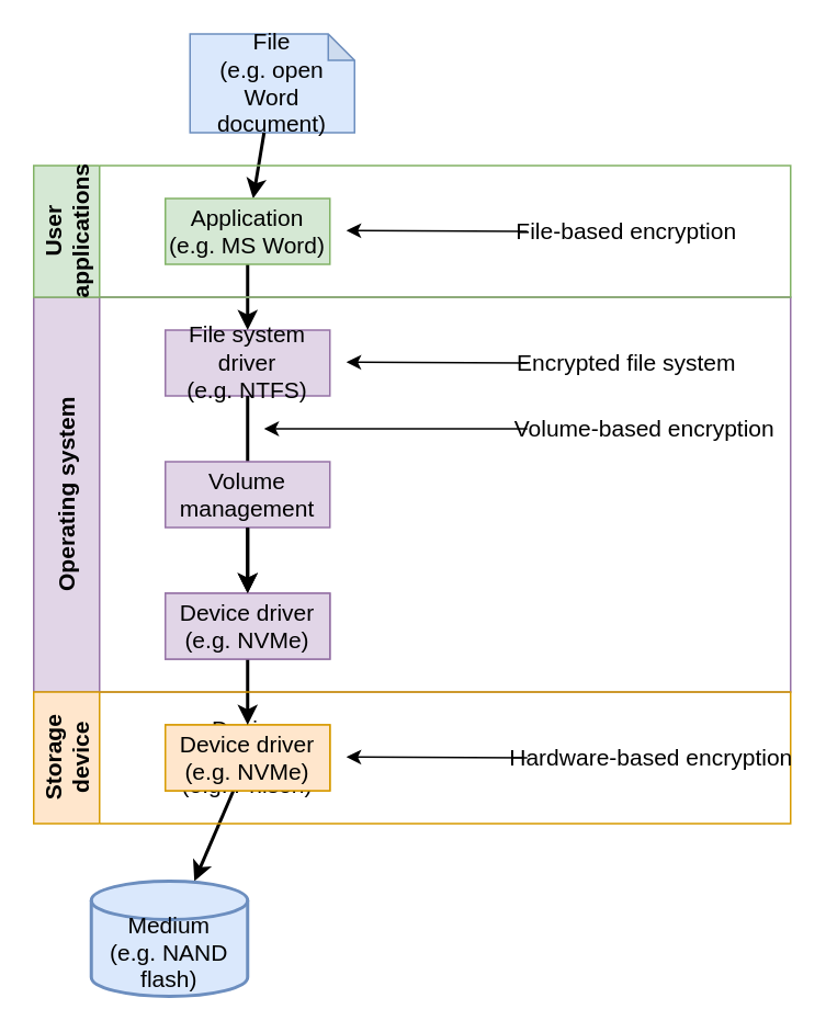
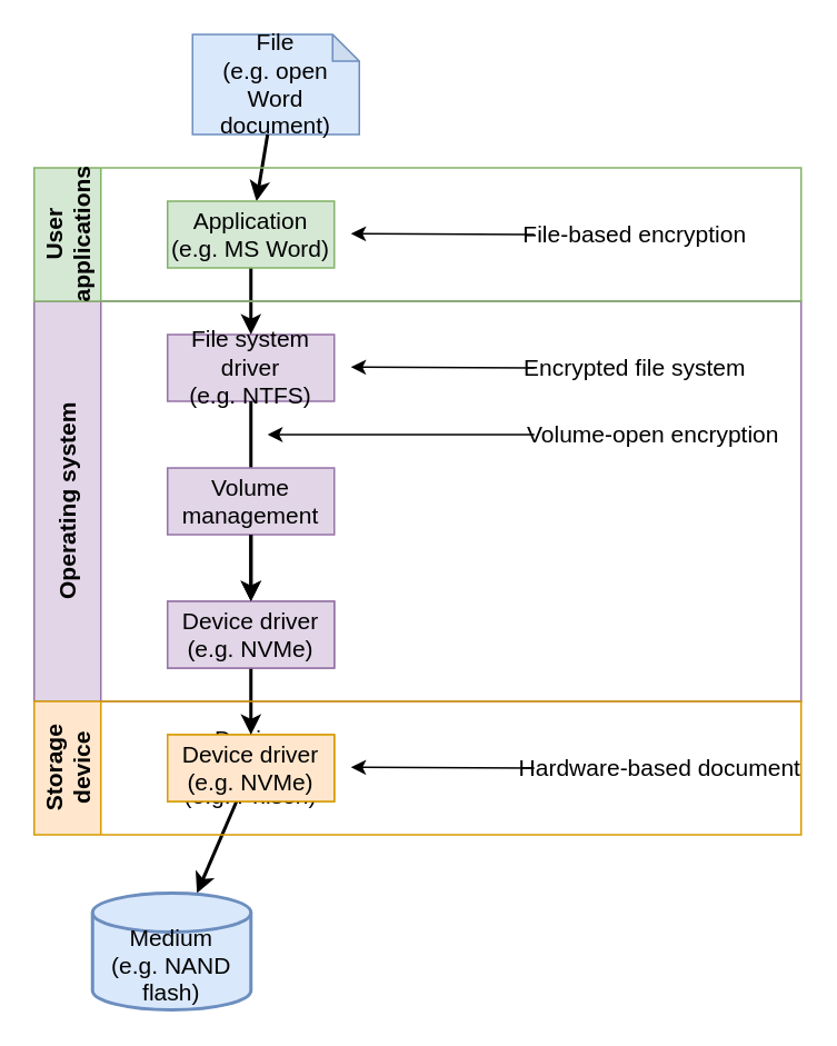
- <mxCell id="16" value="Volume-based encryption" style="text;html=1;align=center;verticalAlign=middle;resizable=0;points=[];autosize=1;strokeColor=none;fillColor=none;fontSize=14;" vertex="1" parent="1"><mxGeometry x="316" y="245" width="150" height="30" as="geometry" /></mxCell>
+ <mxCell id="16" value="Volume-open encryption" style="text;html=1;align=center;verticalAlign=middle;resizable=0;points=[];autosize=1;strokeColor=none;fillColor=none;fontSize=14;" vertex="1" parent="1"><mxGeometry x="316" y="245" width="150" height="30" as="geometry" /></mxCell>
- <mxCell id="23" value="Hardware-based encryption" style="text;html=1;align=center;verticalAlign=middle;resizable=0;points=[];autosize=1;strokeColor=none;fillColor=none;fontSize=14;" vertex="1" parent="22"><mxGeometry x="295" y="25" width="160" height="30" as="geometry" /></mxCell>
+ <mxCell id="23" value="Hardware-based document" style="text;html=1;align=center;verticalAlign=middle;resizable=0;points=[];autosize=1;strokeColor=none;fillColor=none;fontSize=14;" vertex="1" parent="22"><mxGeometry x="295" y="25" width="160" height="30" as="geometry" /></mxCell>
